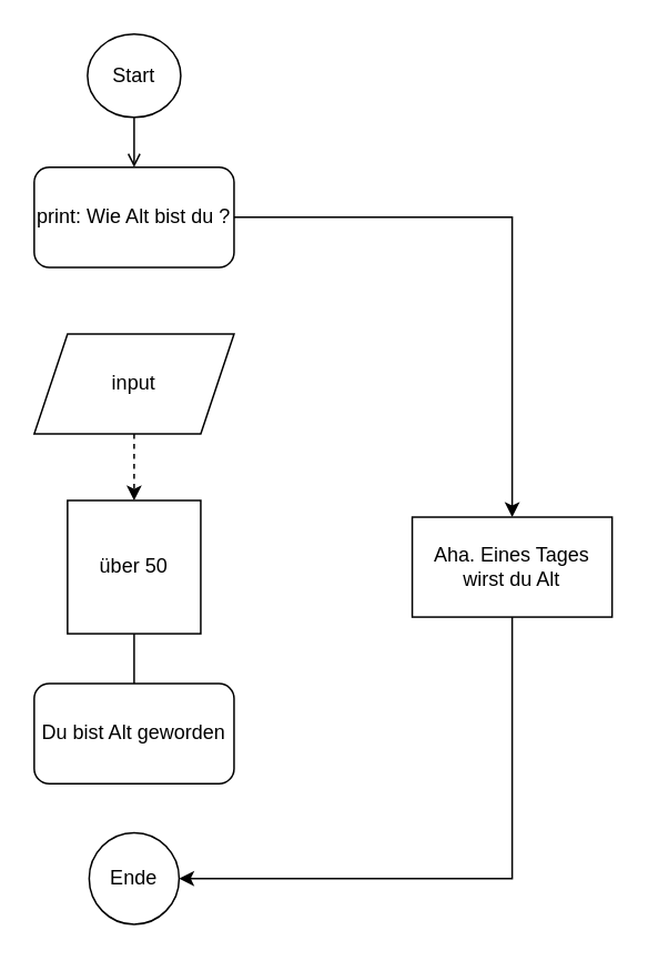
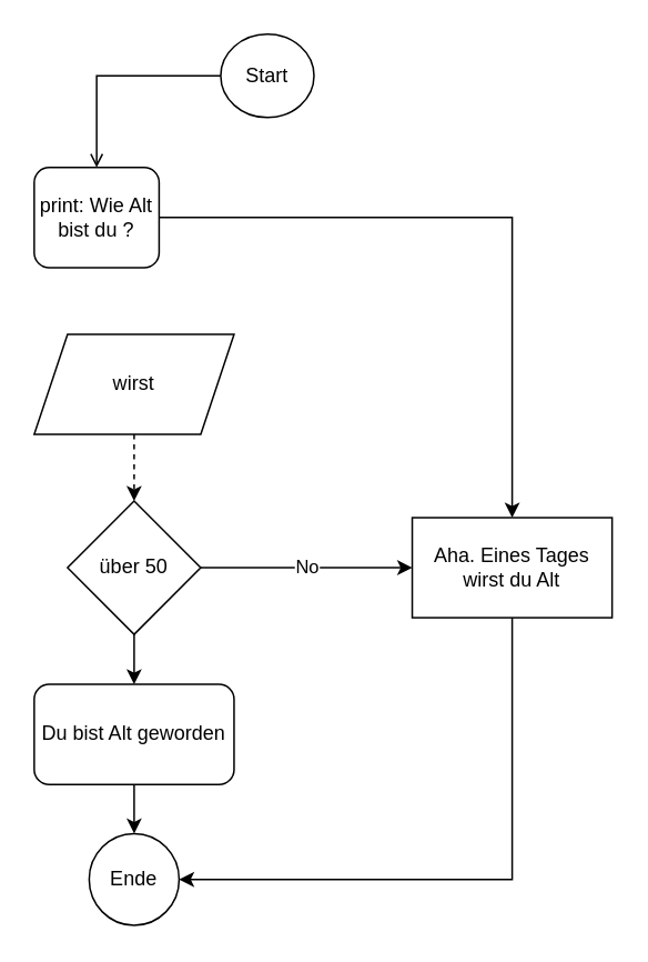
- <mxCell id="3" value="Start" style="ellipse;whiteSpace=wrap;html=1;" vertex="1" parent="1"><mxGeometry x="52" y="20" width="56" height="50" as="geometry" /></mxCell>
+ <mxCell id="3" value="Start" style="ellipse;whiteSpace=wrap;html=1;" vertex="1" parent="1"><mxGeometry x="132" y="20" width="56" height="50" as="geometry" /></mxCell>
- <mxCell id="8" value="print: Wie Alt bist du ?" style="rounded=1;whiteSpace=wrap;html=1;" vertex="1" parent="1"><mxGeometry x="20" y="100" width="120" height="60" as="geometry" /></mxCell>
+ <mxCell id="8" value="print: Wie Alt bist du ?" style="rounded=1;whiteSpace=wrap;html=1;" vertex="1" parent="1"><mxGeometry x="20" y="100" width="75" height="60" as="geometry" /></mxCell>
- <mxCell id="6" value="input" style="shape=parallelogram;perimeter=parallelogramPerimeter;whiteSpace=wrap;html=1;fixedSize=1;" vertex="1" parent="1"><mxGeometry x="20" y="200" width="120" height="60" as="geometry" /></mxCell>
+ <mxCell id="6" value="wirst" style="shape=parallelogram;perimeter=parallelogramPerimeter;whiteSpace=wrap;html=1;fixedSize=1;" vertex="1" parent="1"><mxGeometry x="20" y="200" width="120" height="60" as="geometry" /></mxCell>
- <mxCell id="13" value="über 50" style="whiteSpace=wrap;html=1;rounded=0;" vertex="1" parent="1"><mxGeometry x="40" y="300" width="80" height="80" as="geometry" /></mxCell>
+ <mxCell id="13" value="über 50" style="rhombus;whiteSpace=wrap;html=1;" vertex="1" parent="1"><mxGeometry x="40" y="300" width="80" height="80" as="geometry" /></mxCell>
+ <mxCell id="12" value="No" style="edgeStyle=orthogonalEdgeStyle;rounded=0;orthogonalLoop=1;jettySize=auto;html=1;" edge="1" parent="1" source="13" target="10"><mxGeometry relative="1" as="geometry" /></mxCell>
- <mxCell id="11" value="" style="edgeStyle=orthogonalEdgeStyle;rounded=0;orthogonalLoop=1;jettySize=auto;html=1;endArrow=none;" edge="1" parent="1" source="13" target="15"><mxGeometry relative="1" as="geometry" /></mxCell>
+ <mxCell id="11" value="" style="edgeStyle=orthogonalEdgeStyle;rounded=0;orthogonalLoop=1;jettySize=auto;html=1;" edge="1" parent="1" source="13" target="15"><mxGeometry relative="1" as="geometry" /></mxCell>
+ <mxCell id="14" value="" style="edgeStyle=orthogonalEdgeStyle;rounded=0;orthogonalLoop=1;jettySize=auto;html=1;" edge="1" parent="1" source="15" target="4"><mxGeometry relative="1" as="geometry" /></mxCell>
